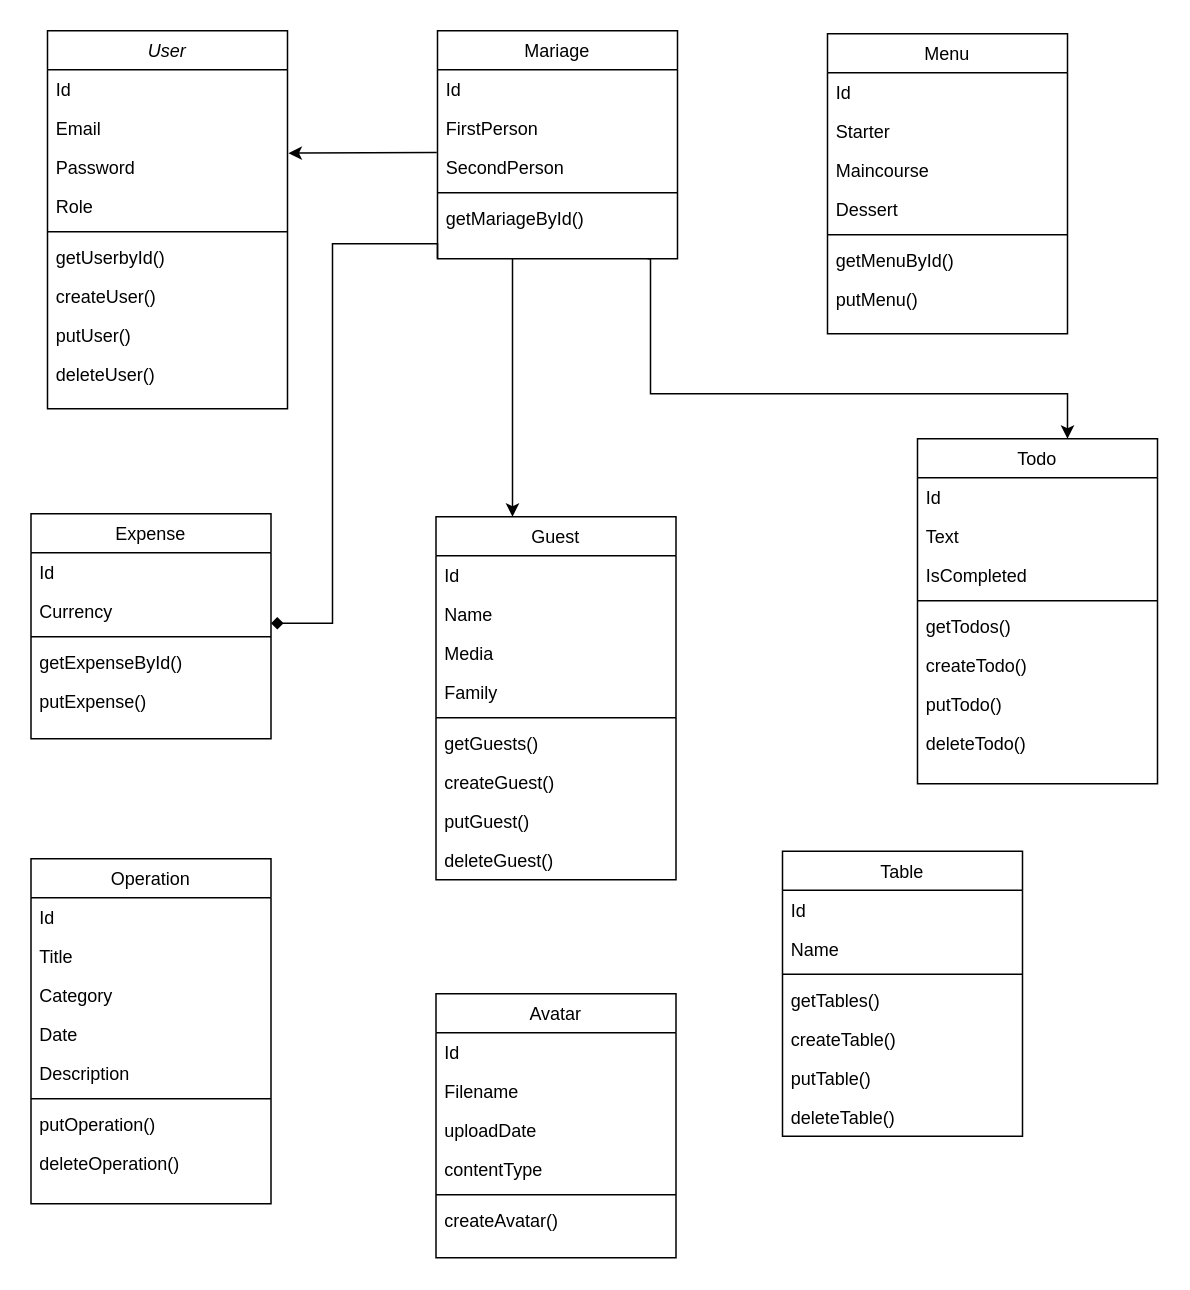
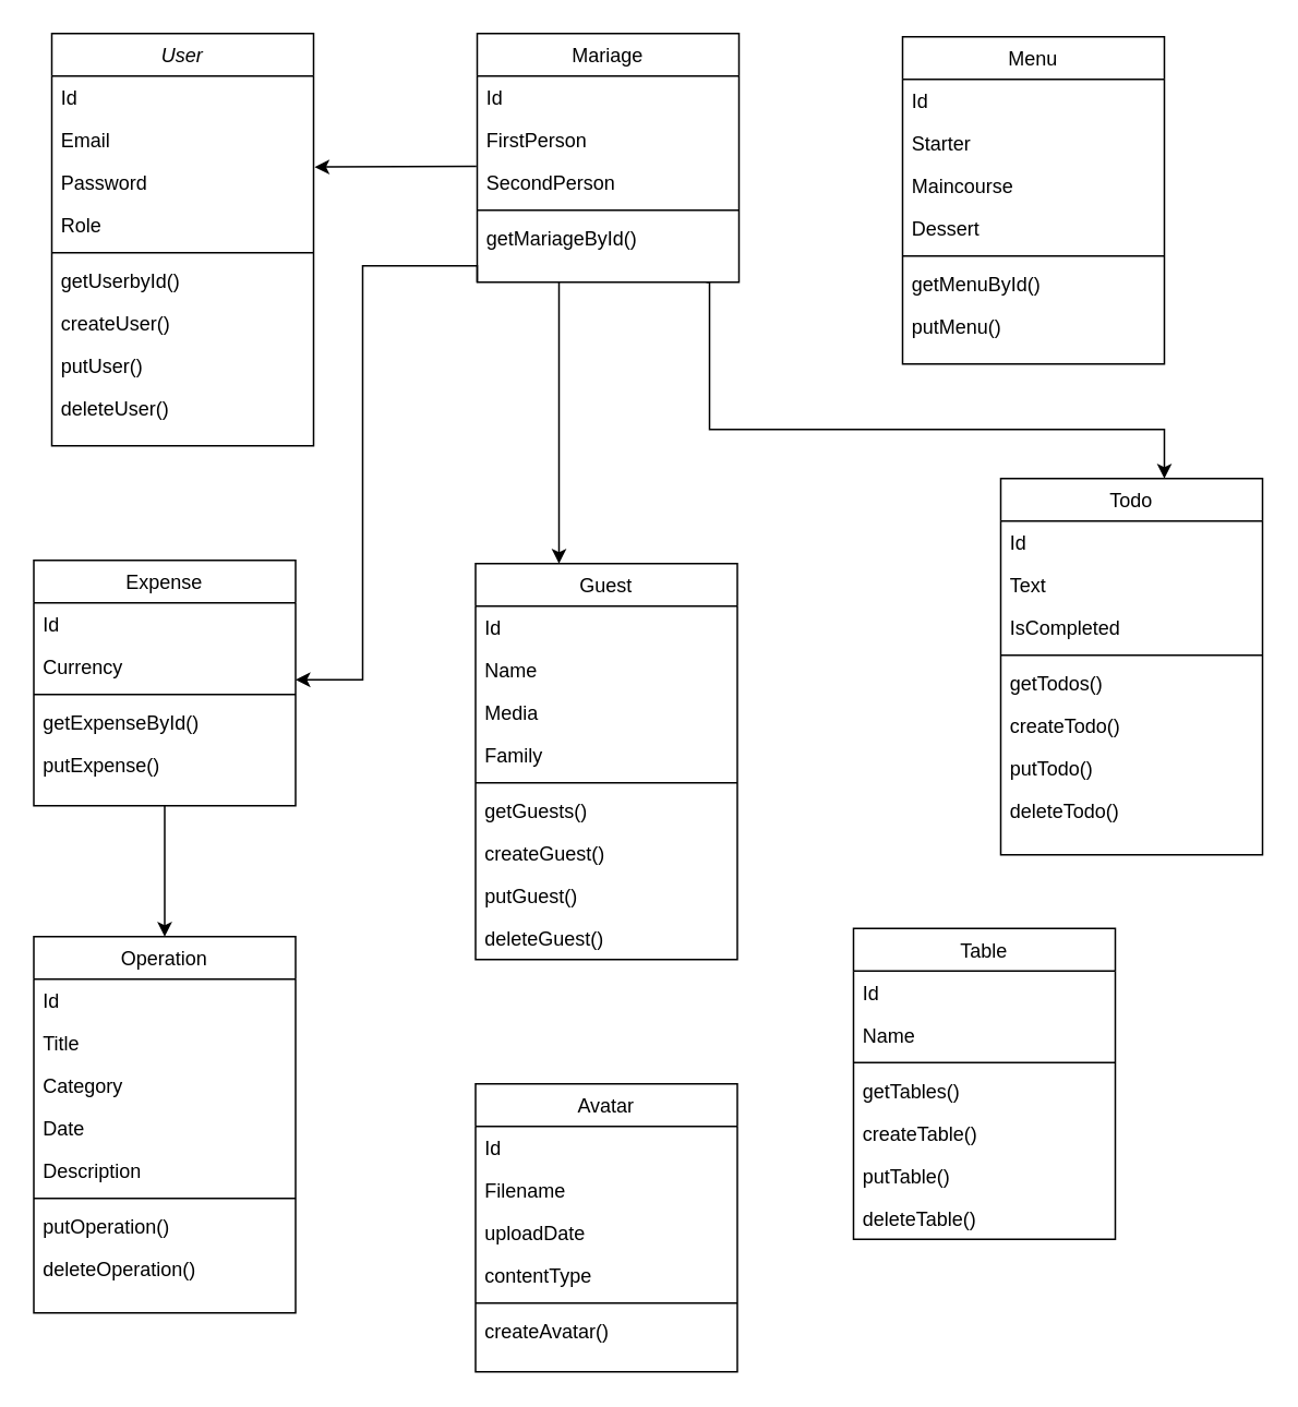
- <mxCell id="14" value="" style="edgeStyle=orthogonalEdgeStyle;rounded=0;orthogonalLoop=1;jettySize=auto;html=1;exitX=0;exitY=1;exitDx=0;exitDy=0;endArrow=diamond;" edge="1" parent="1" source="15" target="48"><mxGeometry relative="1" as="geometry"><mxPoint x="161" y="178" as="sourcePoint" /><Array as="points"><mxPoint x="291" y="162" /><mxPoint x="221" y="162" /><mxPoint x="221" y="415" /></Array></mxGeometry></mxCell>
+ <mxCell id="14" value="" style="edgeStyle=orthogonalEdgeStyle;rounded=0;orthogonalLoop=1;jettySize=auto;html=1;exitX=0;exitY=1;exitDx=0;exitDy=0;" edge="1" parent="1" source="15" target="48"><mxGeometry relative="1" as="geometry"><mxPoint x="161" y="178" as="sourcePoint" /><Array as="points"><mxPoint x="291" y="162" /><mxPoint x="221" y="162" /><mxPoint x="221" y="415" /></Array></mxGeometry></mxCell>
+ <mxCell id="47" value="" style="edgeStyle=orthogonalEdgeStyle;rounded=0;orthogonalLoop=1;jettySize=auto;html=1;" edge="1" parent="1" source="48" target="54"><mxGeometry relative="1" as="geometry" /></mxCell>
